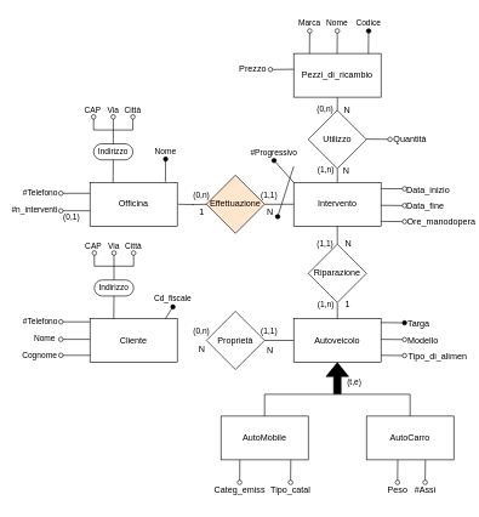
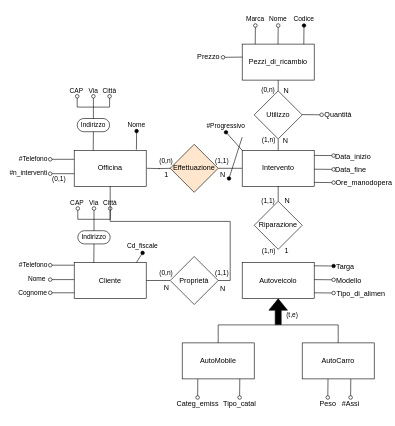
- <mxCell id="17" style="edgeStyle=orthogonalEdgeStyle;rounded=0;orthogonalLoop=1;jettySize=auto;html=1;exitX=0.5;exitY=1;exitDx=0;exitDy=0;entryX=0.5;entryY=0;entryDx=0;entryDy=0;endArrow=none;endFill=0;" edge="1" parent="1" source="18" target="8"><mxGeometry relative="1" as="geometry" /></mxCell>
+ <mxCell id="11" style="edgeStyle=orthogonalEdgeStyle;rounded=0;orthogonalLoop=1;jettySize=auto;html=1;exitX=0;exitY=0.5;exitDx=0;exitDy=0;entryX=1;entryY=0.5;entryDx=0;entryDy=0;endArrow=none;endFill=0;" edge="1" parent="1" source="12" target="9"><mxGeometry relative="1" as="geometry" /></mxCell>
- <mxCell id="10" style="edgeStyle=orthogonalEdgeStyle;rounded=0;orthogonalLoop=1;jettySize=auto;html=1;exitX=1;exitY=0.5;exitDx=0;exitDy=0;entryX=0;entryY=0.5;entryDx=0;entryDy=0;endArrow=none;endFill=0;" edge="1" parent="1" source="12" target="8"><mxGeometry relative="1" as="geometry" /></mxCell>
+ <mxCell id="10" style="edgeStyle=orthogonalEdgeStyle;rounded=0;orthogonalLoop=1;jettySize=auto;html=1;exitX=1;exitY=0.5;exitDx=0;exitDy=0;endArrow=none;endFill=0;" edge="1" parent="1" source="12" target="5"><mxGeometry relative="1" as="geometry" /></mxCell>
